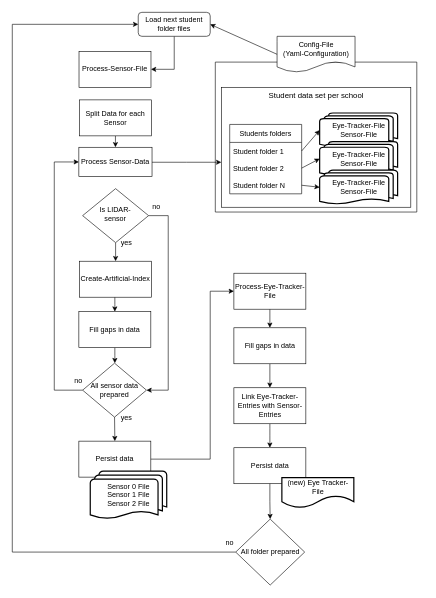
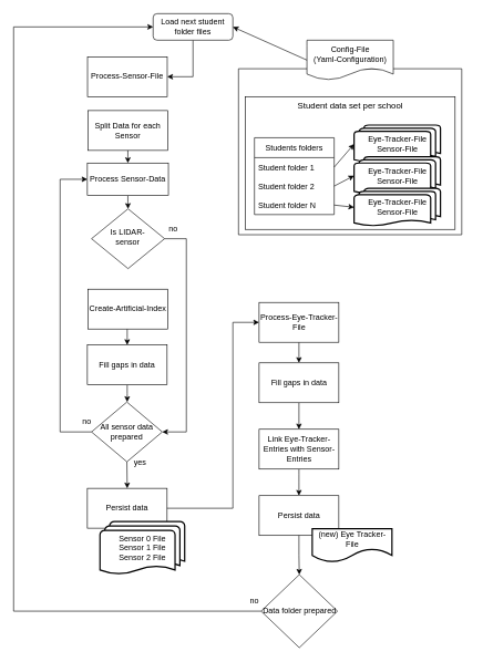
- <mxCell id="27" value="" style="edgeStyle=elbowEdgeStyle;rounded=0;jumpSize=8;orthogonalLoop=1;jettySize=auto;elbow=vertical;html=1;fontSize=12;strokeWidth=1;" parent="1" source="28" target="36" edge="1"><mxGeometry relative="1" as="geometry" /></mxCell>
+ <mxCell id="27" value="" style="edgeStyle=elbowEdgeStyle;rounded=0;jumpSize=8;orthogonalLoop=1;jettySize=auto;elbow=vertical;html=1;fontSize=12;strokeWidth=1;" parent="1" source="28" target="6" edge="1"><mxGeometry relative="1" as="geometry" /></mxCell>
- <mxCell id="5" value="yes" style="rounded=0;jumpSize=8;orthogonalLoop=1;jettySize=auto;html=1;exitX=0.5;exitY=1;exitDx=0;exitDy=0;entryX=0.5;entryY=0;entryDx=0;entryDy=0;fontSize=12;strokeWidth=1;" parent="1" source="6" target="10" edge="1"><mxGeometry x="-1" y="18" relative="1" as="geometry"><mxPoint as="offset" /></mxGeometry></mxCell>
- <mxCell id="25" value="All folder prepared" style="strokeWidth=1;html=1;shape=mxgraph.flowchart.decision;whiteSpace=wrap;" parent="1" vertex="1"><mxGeometry x="392.5" y="865" width="115" height="110" as="geometry" /></mxCell>
+ <mxCell id="25" value="Data folder prepared" style="strokeWidth=1;html=1;shape=mxgraph.flowchart.decision;whiteSpace=wrap;" parent="1" vertex="1"><mxGeometry x="392.5" y="865" width="115" height="110" as="geometry" /></mxCell>
